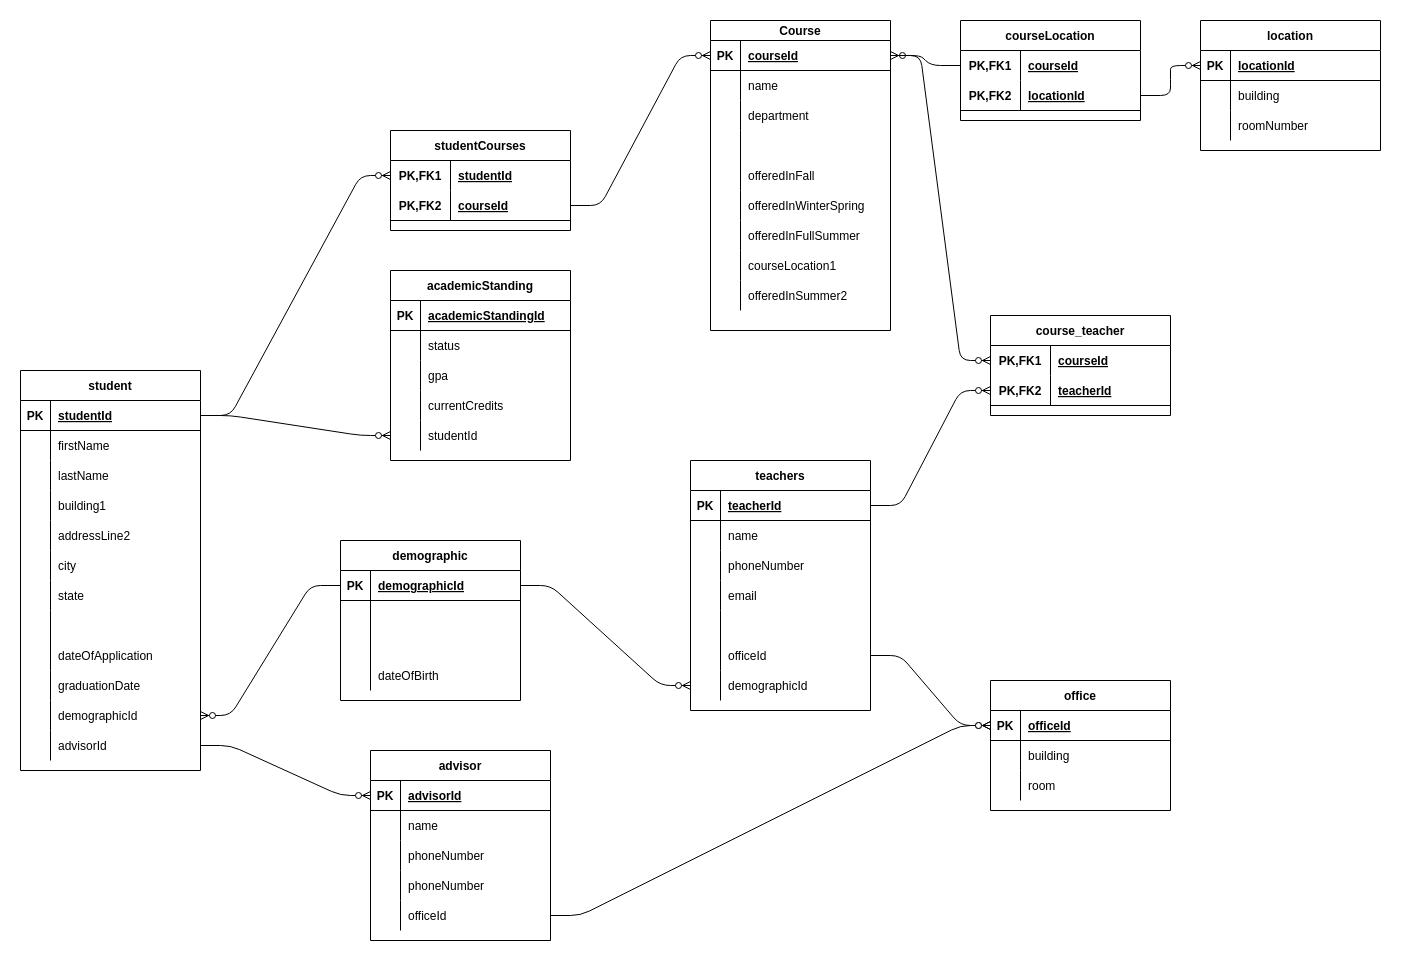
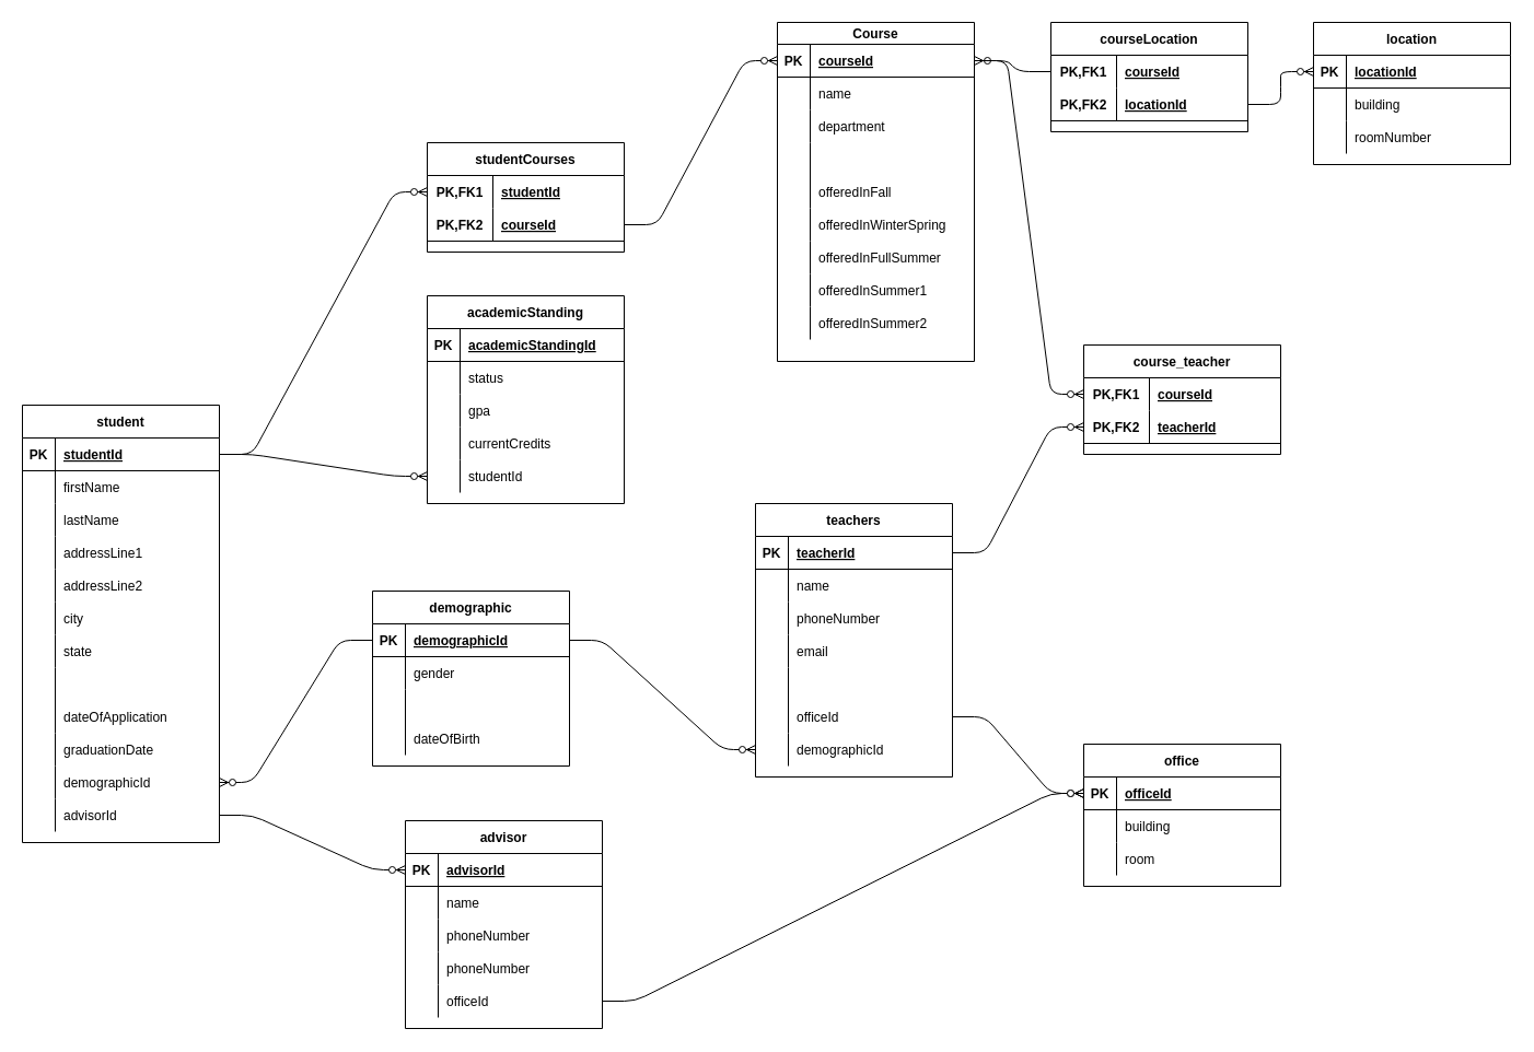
- <mxCell id="55" value="courseLocation1" style="shape=partialRectangle;connectable=0;fillColor=none;top=0;left=0;bottom=0;right=0;align=left;spacingLeft=6;overflow=hidden;" vertex="1" parent="53"><mxGeometry x="30" width="150" height="30" as="geometry" /></mxCell>
+ <mxCell id="55" value="offeredInSummer1" style="shape=partialRectangle;connectable=0;fillColor=none;top=0;left=0;bottom=0;right=0;align=left;spacingLeft=6;overflow=hidden;" vertex="1" parent="53"><mxGeometry x="30" width="150" height="30" as="geometry" /></mxCell>
- <mxCell id="139" value="building1" style="shape=partialRectangle;connectable=0;fillColor=none;top=0;left=0;bottom=0;right=0;align=left;spacingLeft=6;overflow=hidden;" parent="137" vertex="1"><mxGeometry x="30" width="150" height="30" as="geometry" /></mxCell>
+ <mxCell id="139" value="addressLine1" style="shape=partialRectangle;connectable=0;fillColor=none;top=0;left=0;bottom=0;right=0;align=left;spacingLeft=6;overflow=hidden;" parent="137" vertex="1"><mxGeometry x="30" width="150" height="30" as="geometry" /></mxCell>
+ <mxCell id="24" value="gender" style="shape=partialRectangle;connectable=0;fillColor=none;top=0;left=0;bottom=0;right=0;align=left;spacingLeft=6;overflow=hidden;" parent="22" vertex="1"><mxGeometry x="30" width="150" height="30" as="geometry" /></mxCell>
